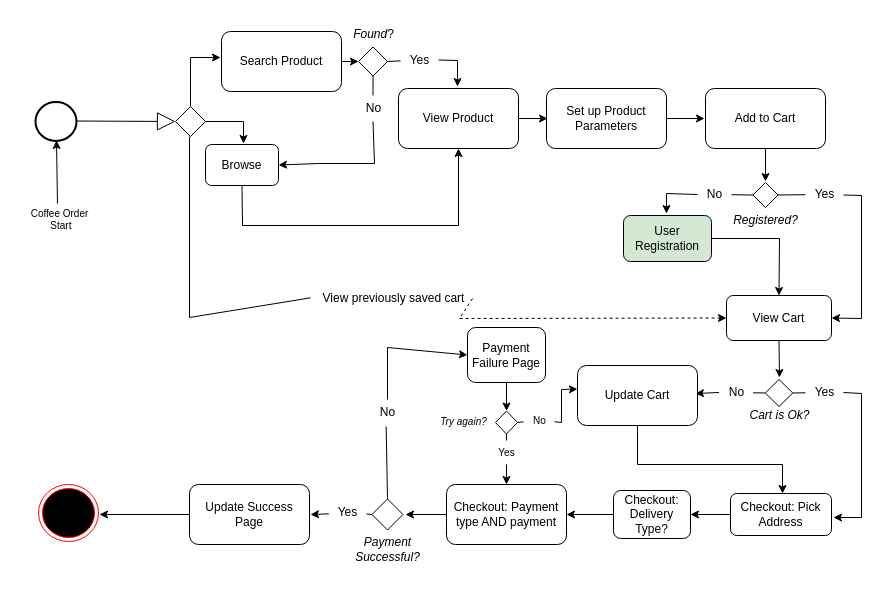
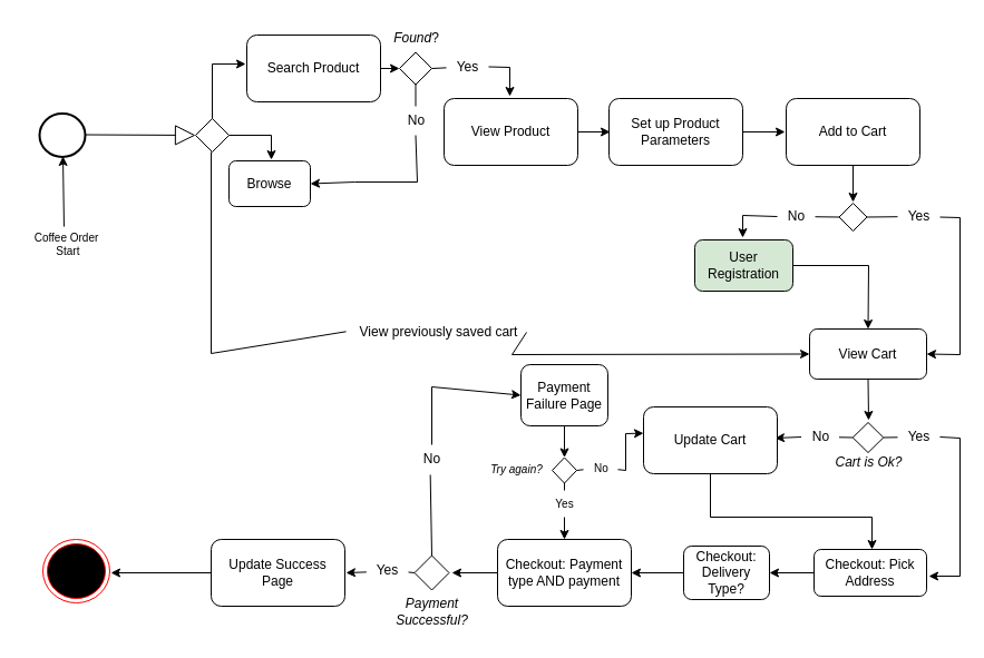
- <mxCell id="26" value="&lt;i&gt;Registered?&lt;/i&gt;" style="text;html=1;align=center;verticalAlign=middle;resizable=0;points=[];autosize=1;strokeColor=none;fillColor=none;" vertex="1" parent="1"><mxGeometry x="722.5" y="207" width="85" height="26" as="geometry" /></mxCell>
- <mxCell id="19" value="" style="endArrow=classic;html=1;rounded=0;strokeColor=default;strokeWidth=1;exitX=0.5;exitY=1;exitDx=0;exitDy=0;entryX=0.5;entryY=1;entryDx=0;entryDy=0;" edge="1" parent="1" source="14" target="12"><mxGeometry width="50" height="50" relative="1" as="geometry"><mxPoint x="383" y="152" as="sourcePoint" /><mxPoint x="460" y="225" as="targetPoint" /><Array as="points"><mxPoint x="242" y="225" /><mxPoint x="458" y="225" /></Array></mxGeometry></mxCell>
- <mxCell id="36" value="" style="endArrow=classic;html=1;rounded=0;strokeColor=default;strokeWidth=1;entryX=0;entryY=0.5;entryDx=0;entryDy=0;startArrow=none;exitX=0.994;exitY=0.519;exitDx=0;exitDy=0;exitPerimeter=0;dashed=1;" edge="1" parent="1" source="37" target="32"><mxGeometry width="50" height="50" relative="1" as="geometry"><mxPoint x="192" y="312" as="sourcePoint" /><mxPoint x="516" y="284" as="targetPoint" /><Array as="points"><mxPoint x="459" y="318" /></Array></mxGeometry></mxCell>
+ <mxCell id="36" value="" style="endArrow=classic;html=1;rounded=0;strokeColor=default;strokeWidth=1;entryX=0;entryY=0.5;entryDx=0;entryDy=0;startArrow=none;exitX=0.994;exitY=0.519;exitDx=0;exitDy=0;exitPerimeter=0;" edge="1" parent="1" source="37" target="32"><mxGeometry width="50" height="50" relative="1" as="geometry"><mxPoint x="192" y="312" as="sourcePoint" /><mxPoint x="516" y="284" as="targetPoint" /><Array as="points"><mxPoint x="459" y="318" /></Array></mxGeometry></mxCell>
